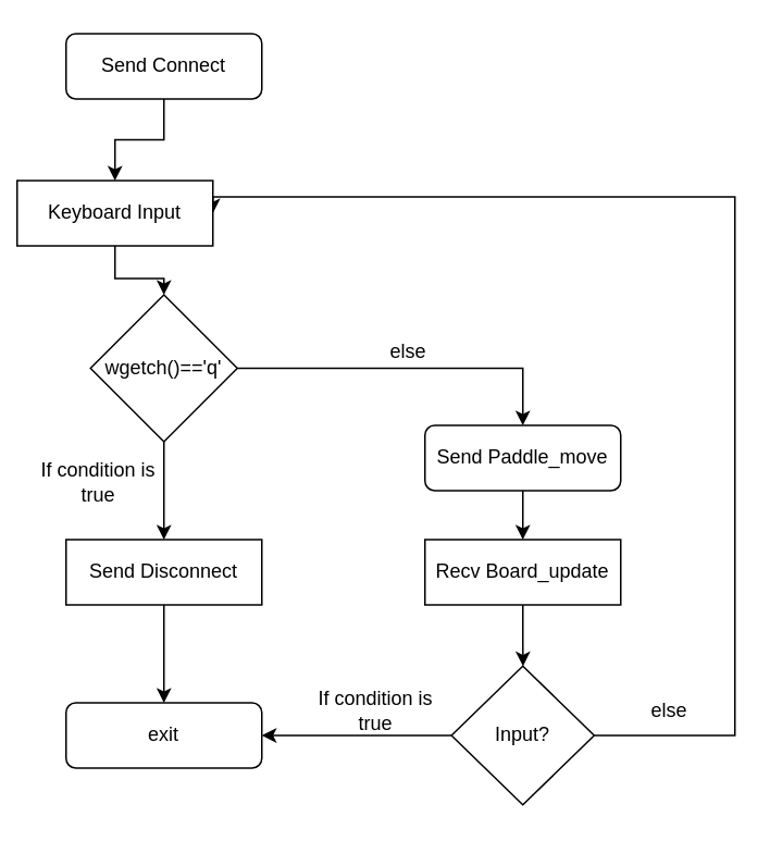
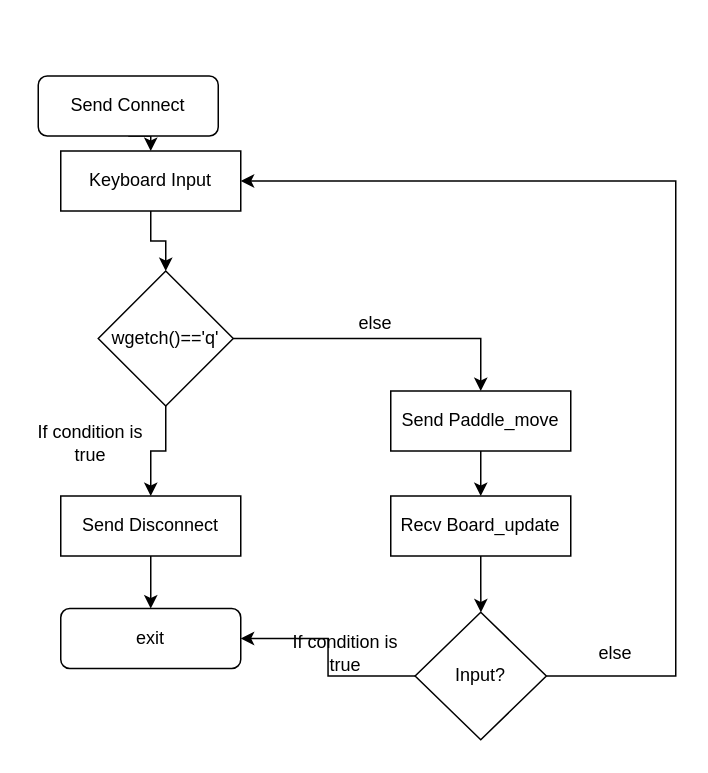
- <mxCell id="3" value="Send Connect" style="rounded=1;whiteSpace=wrap;html=1;fontSize=12;glass=0;strokeWidth=1;shadow=0;" parent="1" vertex="1"><mxGeometry x="40" y="20" width="120" height="40" as="geometry" /></mxCell>
+ <mxCell id="3" value="Send Connect" style="rounded=1;whiteSpace=wrap;html=1;fontSize=12;glass=0;strokeWidth=1;shadow=0;" parent="1" vertex="1"><mxGeometry x="25" y="50" width="120" height="40" as="geometry" /></mxCell>
- <mxCell id="21" value="&lt;span&gt;Keyboard Input&lt;/span&gt;" style="rounded=0;whiteSpace=wrap;html=1;" vertex="1" parent="1"><mxGeometry x="10" y="110" width="120" height="40" as="geometry" /></mxCell>
+ <mxCell id="21" value="&lt;span&gt;Keyboard Input&lt;/span&gt;" style="rounded=0;whiteSpace=wrap;html=1;" vertex="1" parent="1"><mxGeometry x="40" y="100" width="120" height="40" as="geometry" /></mxCell>
- <mxCell id="6" value="wgetch()=='q'" style="rhombus;whiteSpace=wrap;html=1;" vertex="1" parent="1"><mxGeometry x="55" y="180" width="90" height="90" as="geometry" /></mxCell>
+ <mxCell id="6" value="wgetch()=='q'" style="rhombus;whiteSpace=wrap;html=1;" vertex="1" parent="1"><mxGeometry x="65" y="180" width="90" height="90" as="geometry" /></mxCell>
- <mxCell id="11" value="Send Paddle_move" style="whiteSpace=wrap;html=1;rounded=1;" vertex="1" parent="1"><mxGeometry x="260" y="260" width="120" height="40" as="geometry" /></mxCell>
+ <mxCell id="11" value="Send Paddle_move" style="rounded=0;whiteSpace=wrap;html=1;" vertex="1" parent="1"><mxGeometry x="260" y="260" width="120" height="40" as="geometry" /></mxCell>
- <mxCell id="9" value="exit" style="rounded=1;whiteSpace=wrap;html=1;" vertex="1" parent="1"><mxGeometry x="40" y="430" width="120" height="40" as="geometry" /></mxCell>
+ <mxCell id="9" value="exit" style="rounded=1;whiteSpace=wrap;html=1;" vertex="1" parent="1"><mxGeometry x="40" y="405" width="120" height="40" as="geometry" /></mxCell>
